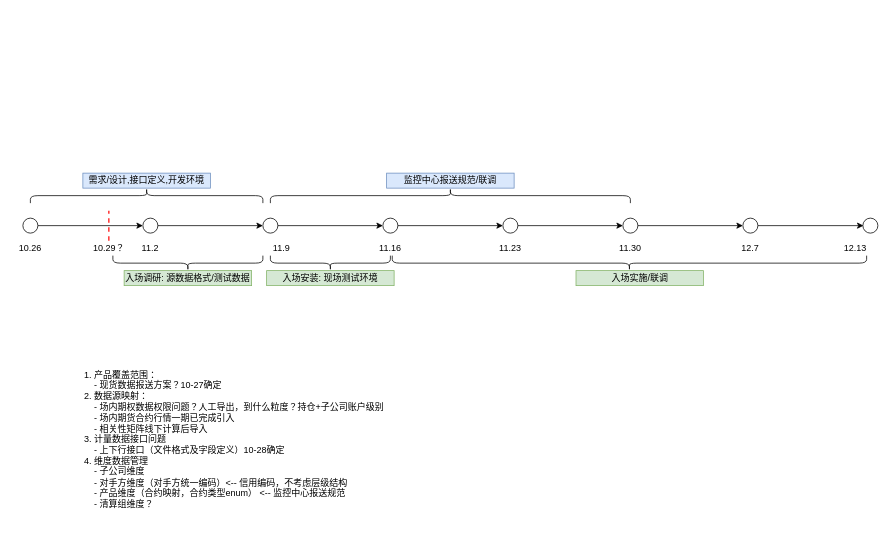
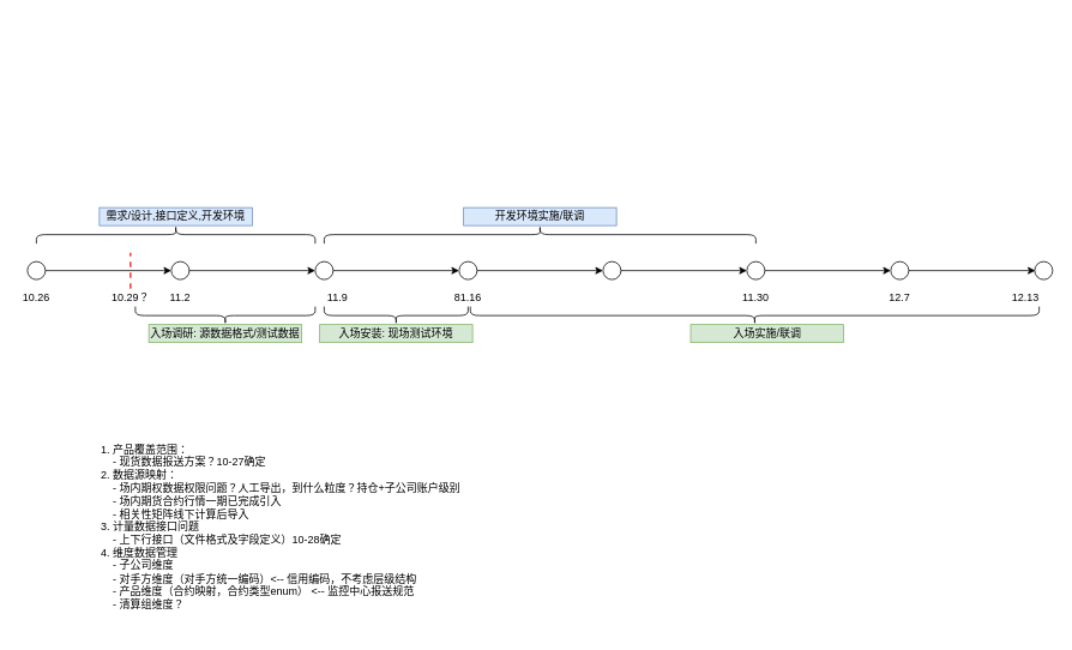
- <mxCell id="29" value="监控中心报送规范/联调" style="text;html=1;strokeColor=#6c8ebf;fillColor=#dae8fc;align=center;verticalAlign=middle;whiteSpace=wrap;rounded=0;" parent="1" vertex="1"><mxGeometry x="515" y="230" width="170" height="20" as="geometry" /></mxCell>
+ <mxCell id="29" value="开发环境实施/联调" style="text;html=1;strokeColor=#6c8ebf;fillColor=#dae8fc;align=center;verticalAlign=middle;whiteSpace=wrap;rounded=0;" parent="1" vertex="1"><mxGeometry x="515" y="230" width="170" height="20" as="geometry" /></mxCell>
- <mxCell id="16" value="11.16" style="text;html=1;strokeColor=none;fillColor=none;align=center;verticalAlign=middle;whiteSpace=wrap;rounded=0;" parent="1" vertex="1"><mxGeometry x="500" y="320" width="40" height="20" as="geometry" /></mxCell>
+ <mxCell id="16" value="81.16" style="text;html=1;strokeColor=none;fillColor=none;align=center;verticalAlign=middle;whiteSpace=wrap;rounded=0;" parent="1" vertex="1"><mxGeometry x="500" y="320" width="40" height="20" as="geometry" /></mxCell>
- <mxCell id="17" value="11.23" style="text;html=1;strokeColor=none;fillColor=none;align=center;verticalAlign=middle;whiteSpace=wrap;rounded=0;" parent="1" vertex="1"><mxGeometry x="660" y="320" width="40" height="20" as="geometry" /></mxCell>
